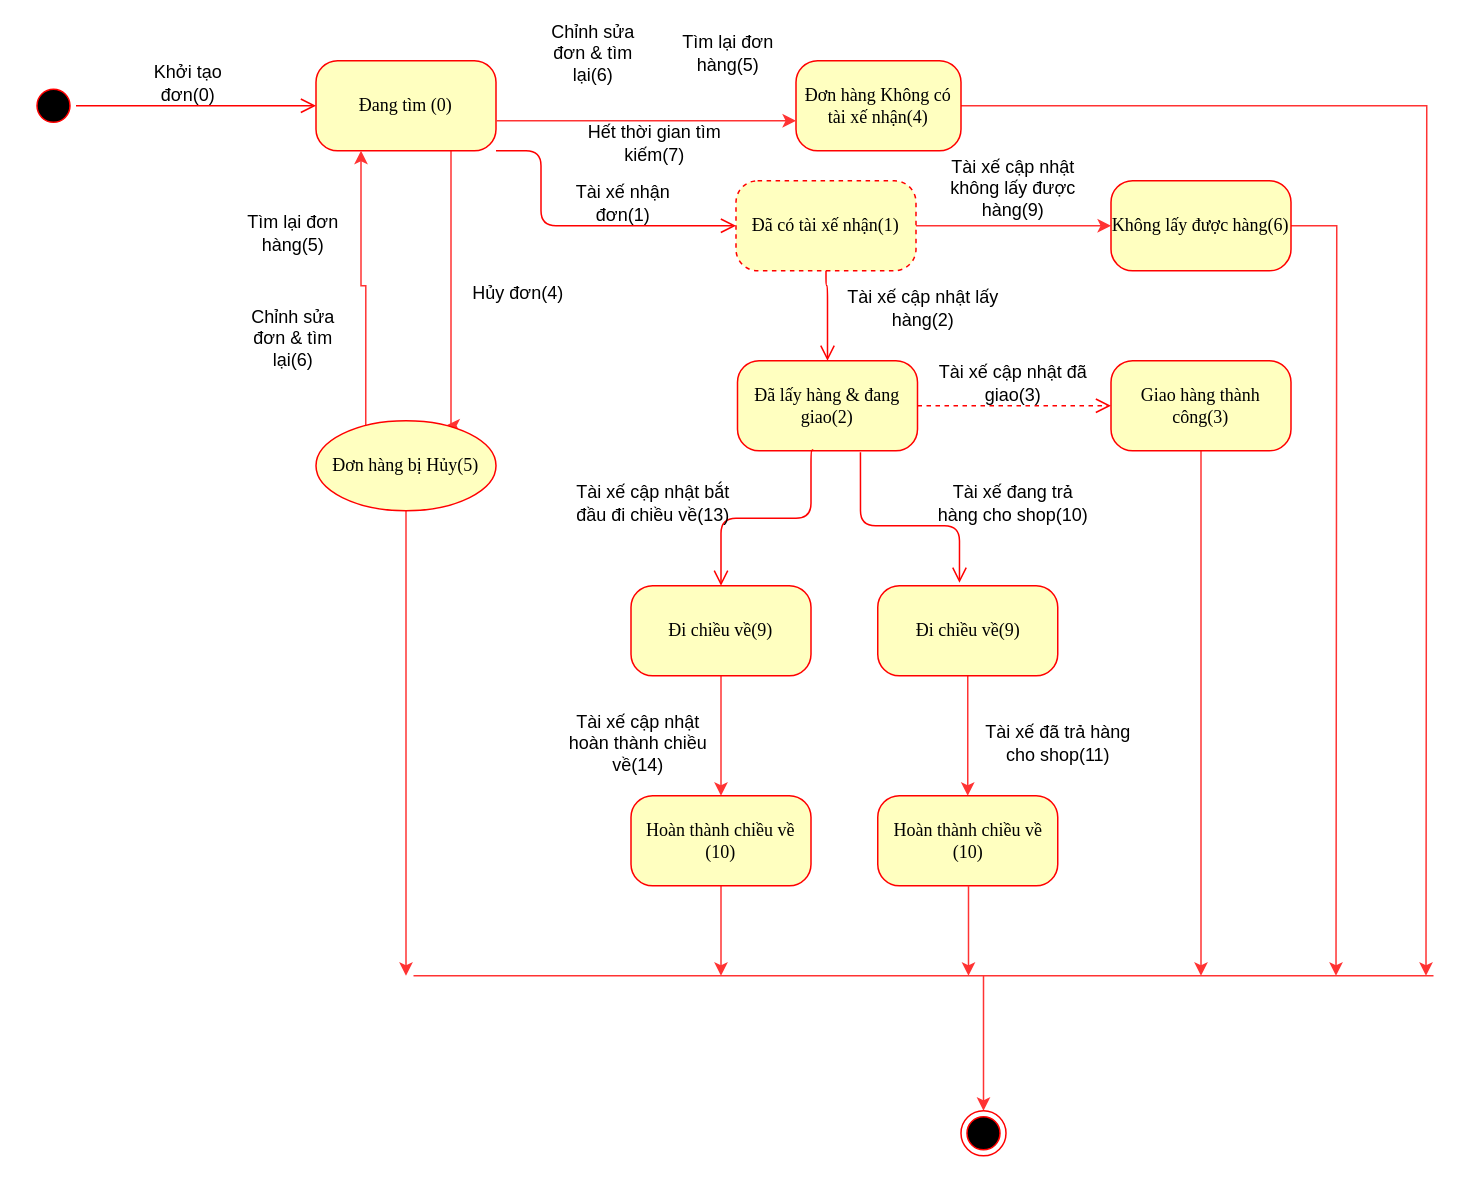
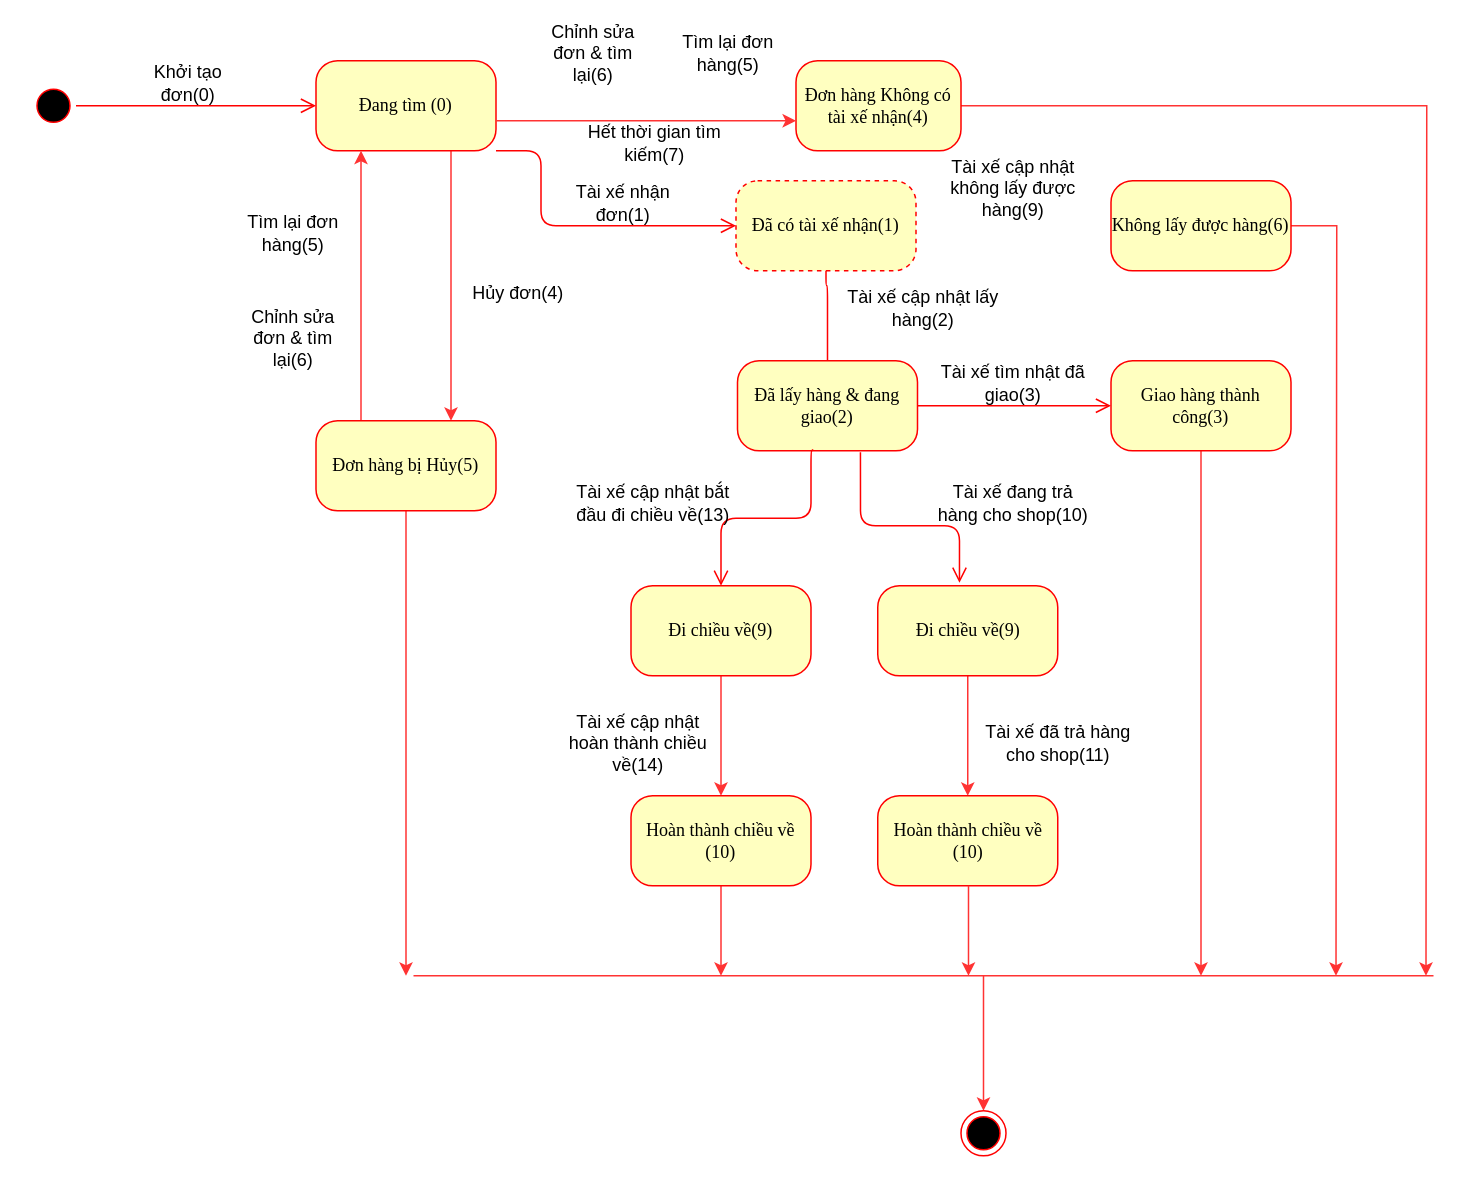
- <mxCell id="5" value="" style="edgeStyle=orthogonalEdgeStyle;rounded=0;orthogonalLoop=1;jettySize=auto;html=1;strokeColor=#FF3333;" parent="1" source="6" target="21" edge="1"><mxGeometry relative="1" as="geometry" /></mxCell>
- <mxCell id="12" style="edgeStyle=orthogonalEdgeStyle;html=1;entryX=0.5;entryY=0;labelBackgroundColor=none;endArrow=open;endSize=8;strokeColor=#ff0000;fontFamily=Verdana;fontSize=12;align=left;exitX=0.5;exitY=1;entryDx=0;entryDy=0;" parent="1" source="6" target="9" edge="1"><mxGeometry relative="1" as="geometry"><mxPoint x="490" y="220" as="sourcePoint" /><Array as="points"><mxPoint x="550" y="190" /></Array><mxPoint x="300" y="230" as="targetPoint" /></mxGeometry></mxCell>
+ <mxCell id="12" style="edgeStyle=orthogonalEdgeStyle;html=1;entryX=0.5;entryY=0;labelBackgroundColor=none;endArrow=none;endSize=8;strokeColor=#ff0000;fontFamily=Verdana;fontSize=12;align=left;exitX=0.5;exitY=1;entryDx=0;entryDy=0;" parent="1" source="6" target="9" edge="1"><mxGeometry relative="1" as="geometry"><mxPoint x="490" y="220" as="sourcePoint" /><Array as="points"><mxPoint x="550" y="190" /></Array><mxPoint x="300" y="230" as="targetPoint" /></mxGeometry></mxCell>
- <mxCell id="32" value="Tài xế cập nhật đã giao(3)" style="text;html=1;strokeColor=none;fillColor=none;align=center;verticalAlign=middle;whiteSpace=wrap;rounded=0;" parent="1" vertex="1"><mxGeometry x="620" y="240" width="110" height="30" as="geometry" /></mxCell>
+ <mxCell id="32" value="Tài xế tìm nhật đã giao(3)" style="text;html=1;strokeColor=none;fillColor=none;align=center;verticalAlign=middle;whiteSpace=wrap;rounded=0;" parent="1" vertex="1"><mxGeometry x="620" y="240" width="110" height="30" as="geometry" /></mxCell>
- <mxCell id="13" style="edgeStyle=orthogonalEdgeStyle;html=1;exitX=1;exitY=0.5;entryX=0;entryY=0.5;labelBackgroundColor=none;endArrow=open;endSize=8;strokeColor=#ff0000;fontFamily=Verdana;fontSize=12;align=left;exitDx=0;exitDy=0;entryDx=0;entryDy=0;dashed=1;" parent="1" source="9" target="8" edge="1"><mxGeometry relative="1" as="geometry" /></mxCell>
+ <mxCell id="13" style="edgeStyle=orthogonalEdgeStyle;html=1;exitX=1;exitY=0.5;entryX=0;entryY=0.5;labelBackgroundColor=none;endArrow=open;endSize=8;strokeColor=#ff0000;fontFamily=Verdana;fontSize=12;align=left;exitDx=0;exitDy=0;entryDx=0;entryDy=0;" parent="1" source="9" target="8" edge="1"><mxGeometry relative="1" as="geometry" /></mxCell>
- <mxCell id="26" value="Đơn hàng bị Hủy(5)" style="ellipse;whiteSpace=wrap;html=1;arcSize=24;fillColor=#ffffc0;strokeColor=#ff0000;shadow=0;comic=0;labelBackgroundColor=none;fontFamily=Verdana;fontSize=12;fontColor=#000000;align=center;" parent="1" vertex="1"><mxGeometry x="210" y="280" width="120" height="60" as="geometry" /></mxCell>
+ <mxCell id="26" value="Đơn hàng bị Hủy(5)" style="rounded=1;whiteSpace=wrap;html=1;arcSize=24;fillColor=#ffffc0;strokeColor=#ff0000;shadow=0;comic=0;labelBackgroundColor=none;fontFamily=Verdana;fontSize=12;fontColor=#000000;align=center;" parent="1" vertex="1"><mxGeometry x="210" y="280" width="120" height="60" as="geometry" /></mxCell>
